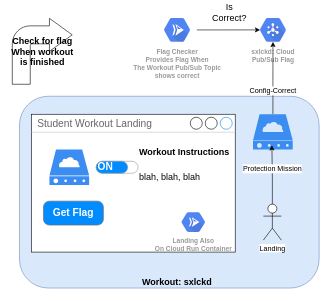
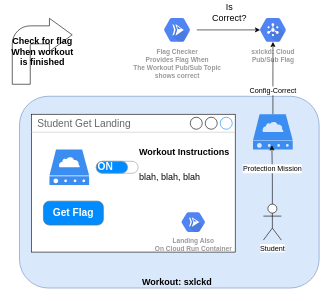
- <mxCell id="12" value="Student Workout Landing" style="strokeWidth=1;shadow=0;dashed=0;align=center;html=1;shape=mxgraph.mockup.containers.window;align=left;verticalAlign=top;spacingLeft=8;strokeColor2=#008cff;strokeColor3=#c4c4c4;fontColor=#666666;mainText=;fontSize=17;labelBackgroundColor=none;" vertex="1" parent="1"><mxGeometry x="52" y="190" width="340" height="230" as="geometry" /></mxCell>
+ <mxCell id="12" value="Student Get Landing" style="strokeWidth=1;shadow=0;dashed=0;align=center;html=1;shape=mxgraph.mockup.containers.window;align=left;verticalAlign=top;spacingLeft=8;strokeColor2=#008cff;strokeColor3=#c4c4c4;fontColor=#666666;mainText=;fontSize=17;labelBackgroundColor=none;" vertex="1" parent="1"><mxGeometry x="52" y="190" width="340" height="230" as="geometry" /></mxCell>
- <mxCell id="11" value="Landing" style="shape=umlActor;verticalLabelPosition=bottom;labelBackgroundColor=#ffffff;verticalAlign=top;html=1;outlineConnect=0;" vertex="1" parent="1"><mxGeometry x="439" y="340" width="30" height="60" as="geometry" /></mxCell>
+ <mxCell id="11" value="Student" style="shape=umlActor;verticalLabelPosition=bottom;labelBackgroundColor=#ffffff;verticalAlign=top;html=1;outlineConnect=0;" vertex="1" parent="1"><mxGeometry x="439" y="340" width="30" height="60" as="geometry" /></mxCell>
